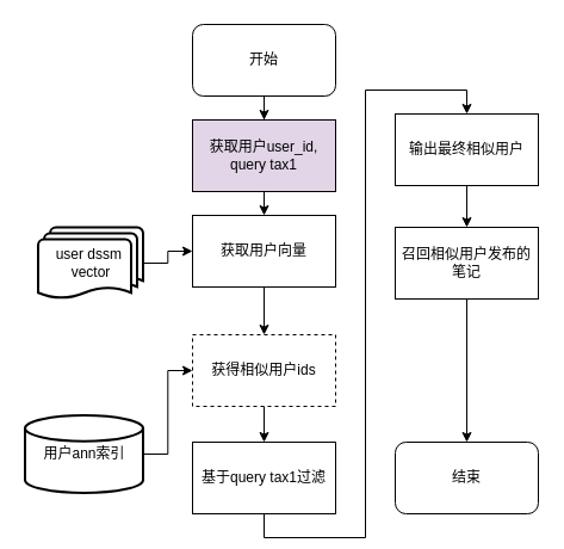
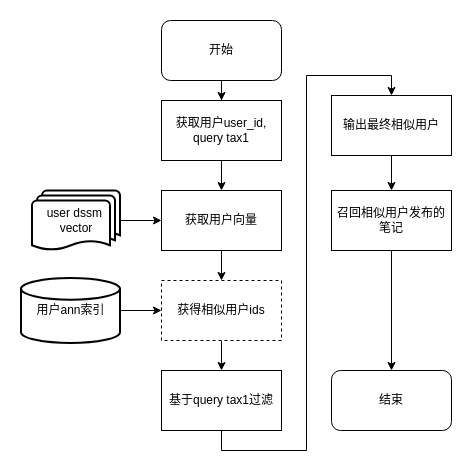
- <mxCell id="5" value="获取用户user_id, query tax1" style="rounded=0;whiteSpace=wrap;html=1;fillColor=#e1d5e7;" vertex="1" parent="1"><mxGeometry x="161" y="100" width="120" height="60" as="geometry" /></mxCell>
+ <mxCell id="5" value="获取用户user_id, query tax1" style="rounded=0;whiteSpace=wrap;html=1;" vertex="1" parent="1"><mxGeometry x="161" y="100" width="120" height="60" as="geometry" /></mxCell>
- <mxCell id="7" value="获取用户向量" style="rounded=0;whiteSpace=wrap;html=1;" vertex="1" parent="1"><mxGeometry x="161" y="180" width="120" height="60" as="geometry" /></mxCell>
+ <mxCell id="7" value="获取用户向量" style="rounded=0;whiteSpace=wrap;html=1;" vertex="1" parent="1"><mxGeometry x="161" y="190" width="120" height="60" as="geometry" /></mxCell>
- <mxCell id="13" value="用户ann索引" style="strokeWidth=2;html=1;shape=mxgraph.flowchart.database;whiteSpace=wrap;" vertex="1" parent="1"><mxGeometry x="20.5" y="347.5" width="99" height="65" as="geometry" /></mxCell>
+ <mxCell id="13" value="用户ann索引" style="strokeWidth=2;html=1;shape=mxgraph.flowchart.database;whiteSpace=wrap;" vertex="1" parent="1"><mxGeometry x="20.5" y="277.5" width="99" height="65" as="geometry" /></mxCell>
